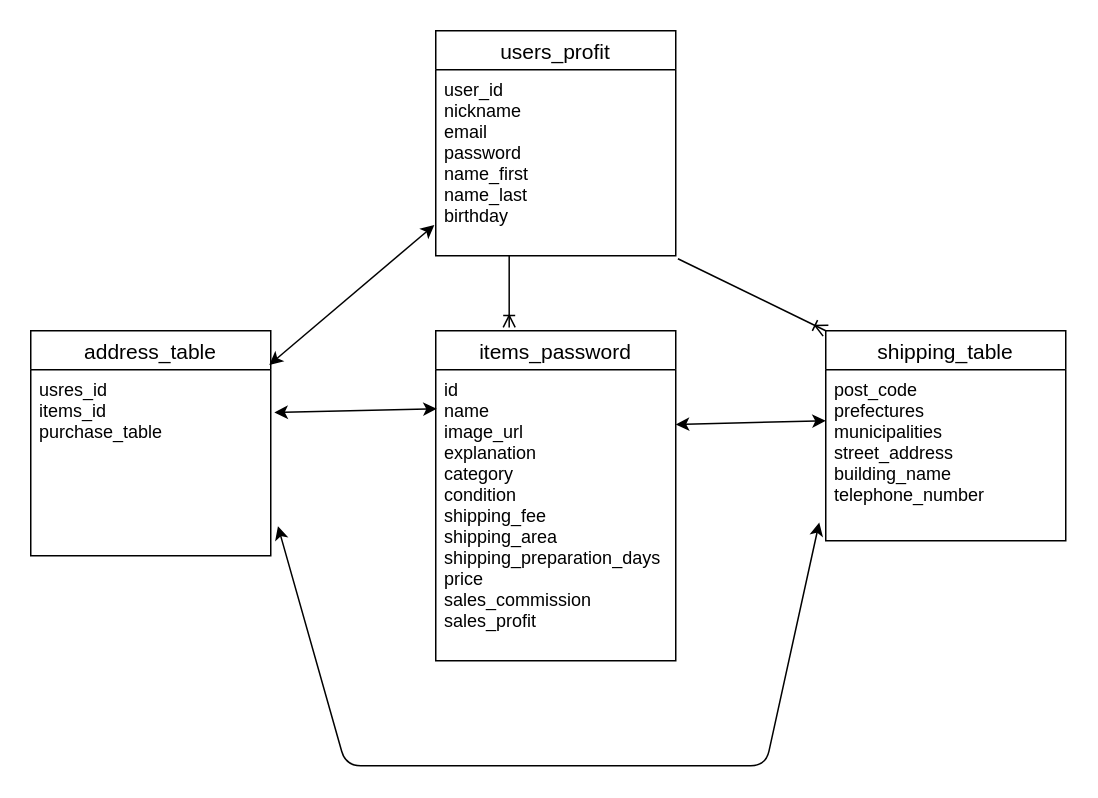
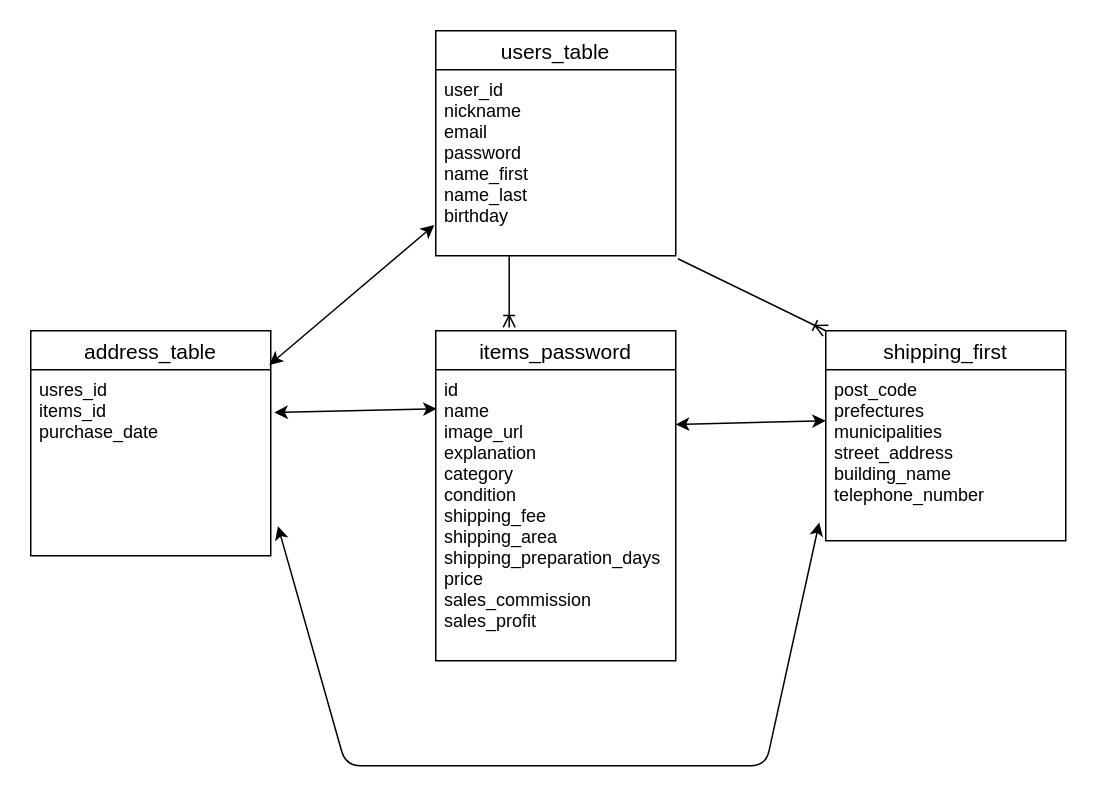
- <mxCell id="9" value="users_profit" style="swimlane;fontStyle=0;childLayout=stackLayout;horizontal=1;startSize=26;horizontalStack=0;resizeParent=1;resizeParentMax=0;resizeLast=0;collapsible=1;marginBottom=0;align=center;fontSize=14;" parent="1" vertex="1"><mxGeometry x="290" y="20" width="160" height="150" as="geometry" /></mxCell>
+ <mxCell id="9" value="users_table" style="swimlane;fontStyle=0;childLayout=stackLayout;horizontal=1;startSize=26;horizontalStack=0;resizeParent=1;resizeParentMax=0;resizeLast=0;collapsible=1;marginBottom=0;align=center;fontSize=14;" parent="1" vertex="1"><mxGeometry x="290" y="20" width="160" height="150" as="geometry" /></mxCell>
- <mxCell id="2" value="shipping_table" style="swimlane;fontStyle=0;childLayout=stackLayout;horizontal=1;startSize=26;horizontalStack=0;resizeParent=1;resizeParentMax=0;resizeLast=0;collapsible=1;marginBottom=0;align=center;fontSize=14;" parent="1" vertex="1"><mxGeometry x="550" y="220" width="160" height="140" as="geometry" /></mxCell>
+ <mxCell id="2" value="shipping_first" style="swimlane;fontStyle=0;childLayout=stackLayout;horizontal=1;startSize=26;horizontalStack=0;resizeParent=1;resizeParentMax=0;resizeLast=0;collapsible=1;marginBottom=0;align=center;fontSize=14;" parent="1" vertex="1"><mxGeometry x="550" y="220" width="160" height="140" as="geometry" /></mxCell>
- <mxCell id="8" value="usres_id&#10;items_id&#10;purchase_table&#10;&#10;" style="text;strokeColor=none;fillColor=none;spacingLeft=4;spacingRight=4;overflow=hidden;rotatable=0;points=[[0,0.5],[1,0.5]];portConstraint=eastwest;fontSize=12;" parent="7" vertex="1"><mxGeometry y="26" width="160" height="124" as="geometry" /></mxCell>
+ <mxCell id="8" value="usres_id&#10;items_id&#10;purchase_date&#10;&#10;" style="text;strokeColor=none;fillColor=none;spacingLeft=4;spacingRight=4;overflow=hidden;rotatable=0;points=[[0,0.5],[1,0.5]];portConstraint=eastwest;fontSize=12;" parent="7" vertex="1"><mxGeometry y="26" width="160" height="124" as="geometry" /></mxCell>
